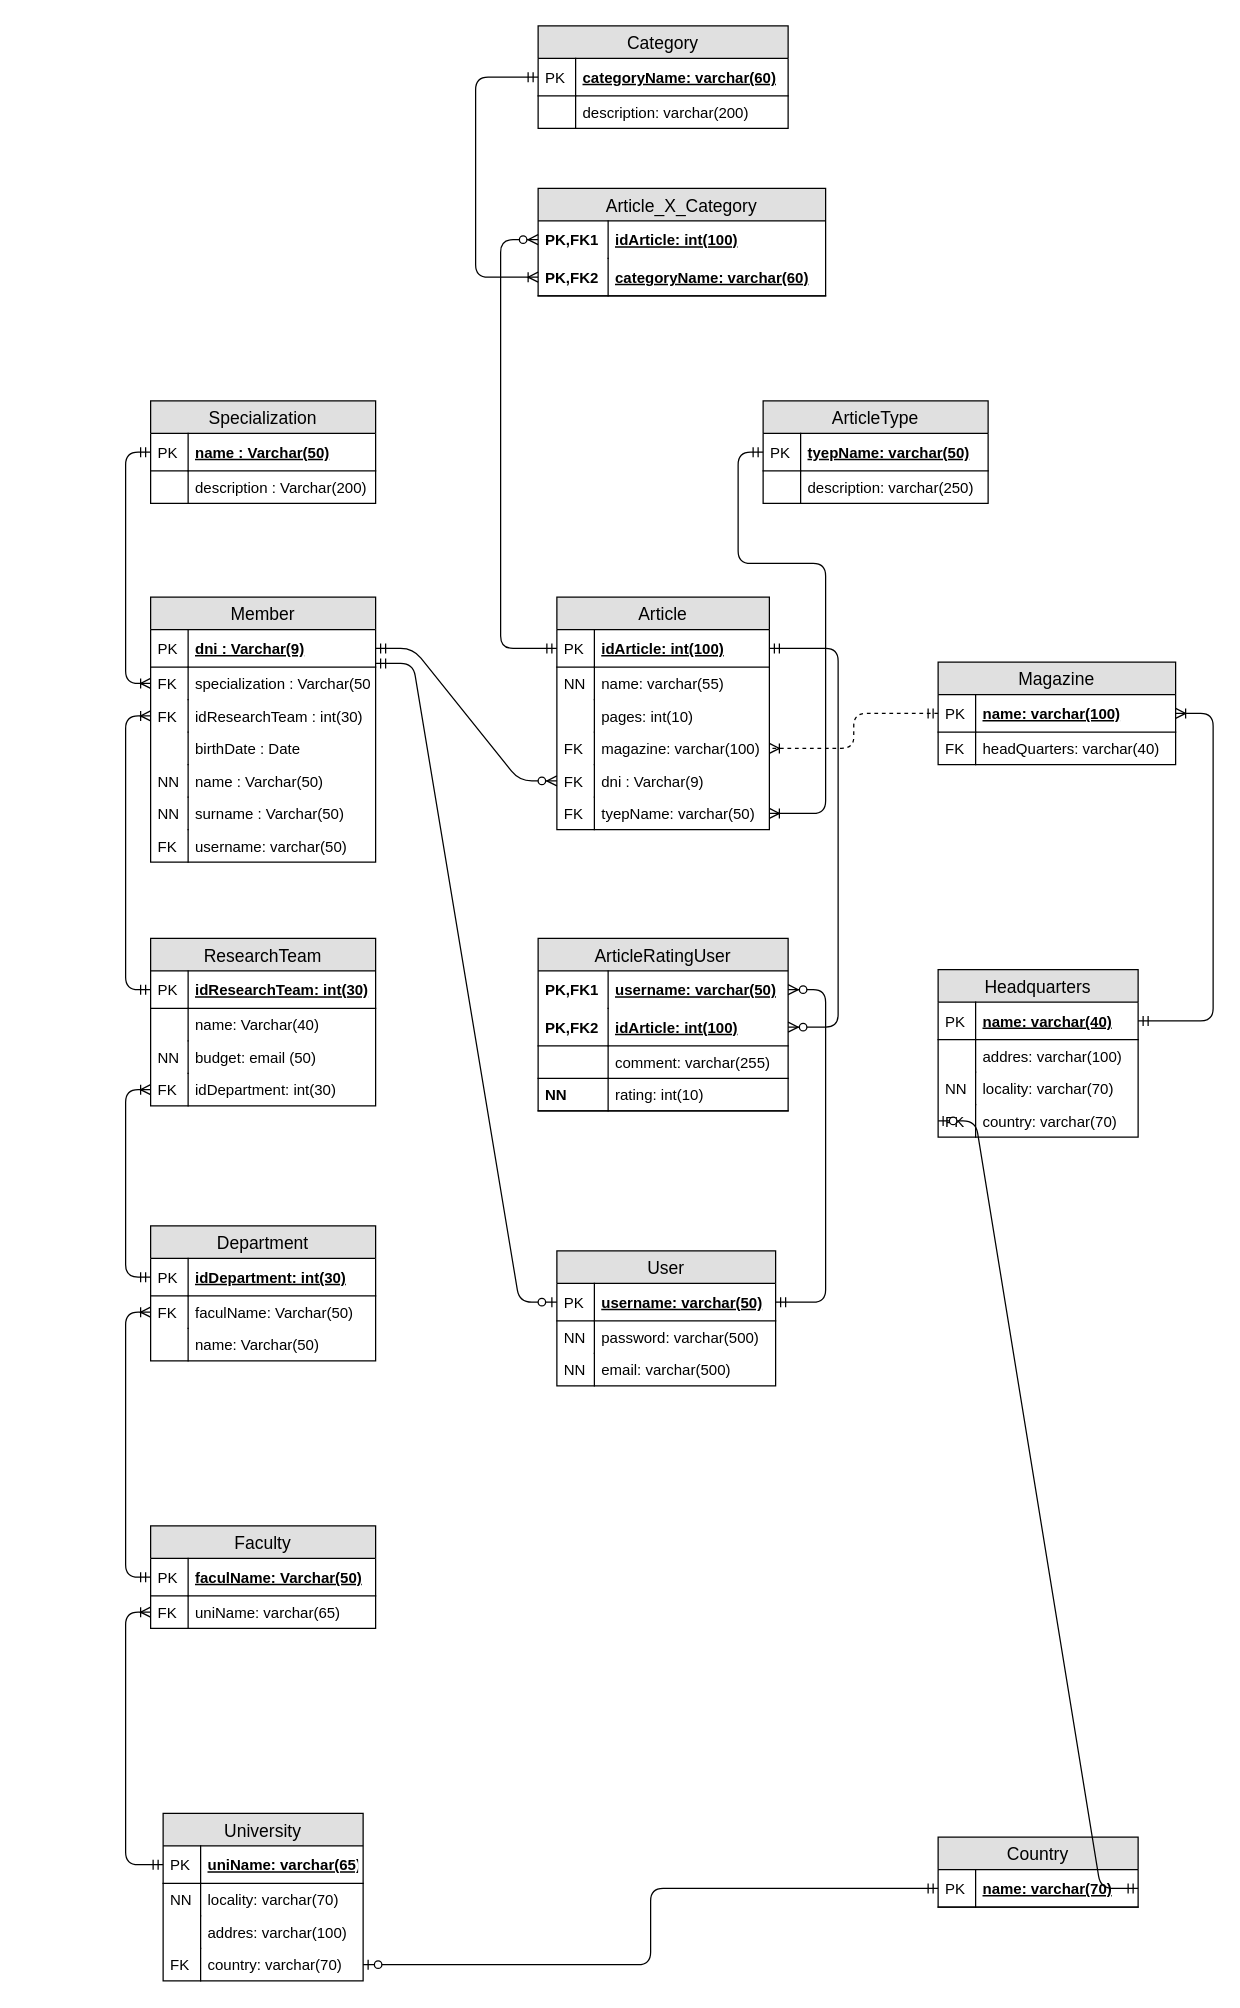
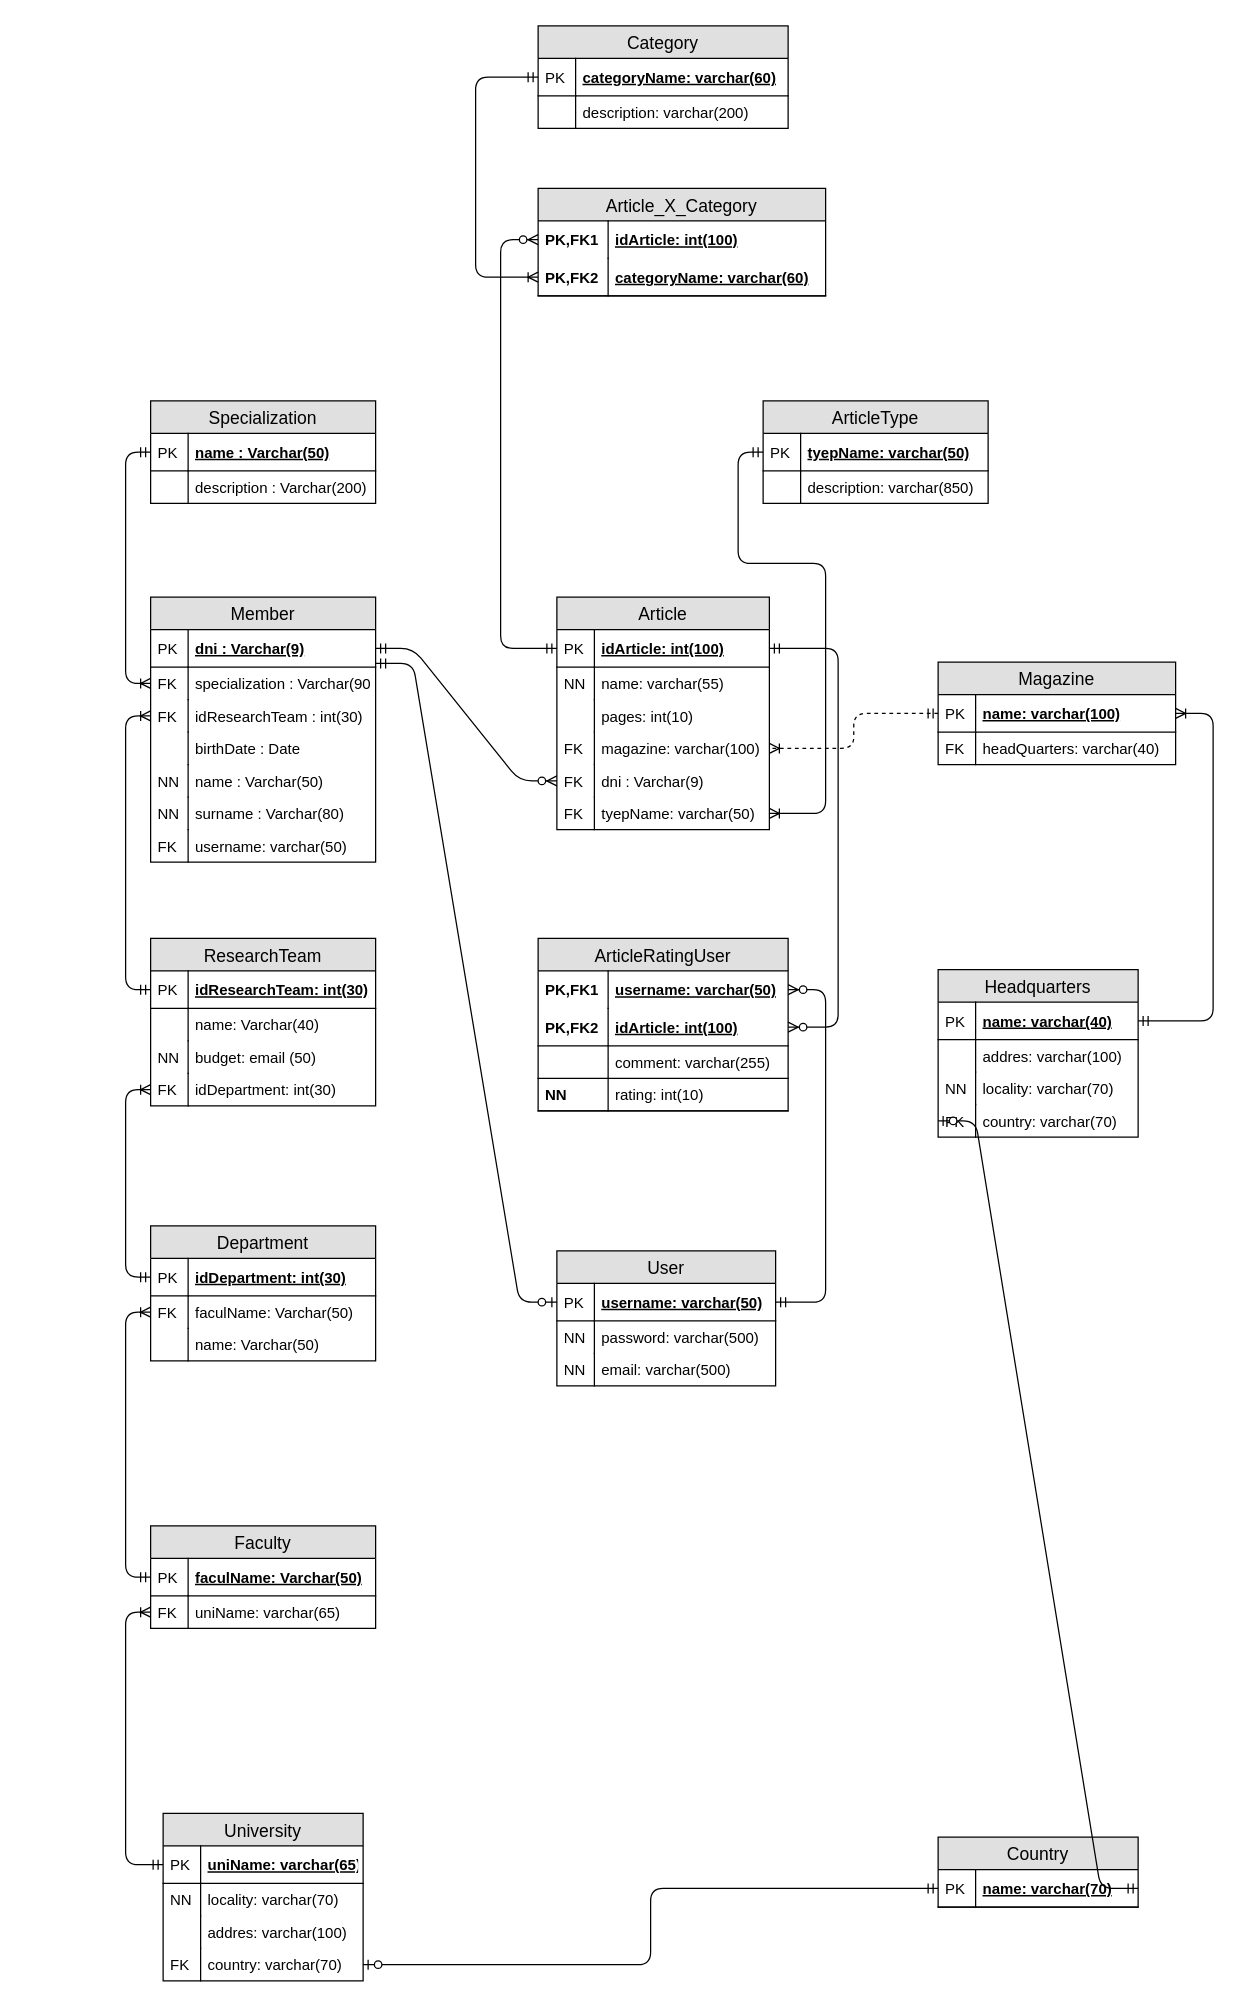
- <mxCell id="14" value="description: varchar(250)" style="shape=partialRectangle;top=0;left=0;right=0;bottom=0;align=left;verticalAlign=top;fillColor=none;spacingLeft=34;spacingRight=4;overflow=hidden;rotatable=0;points=[[0,0.5],[1,0.5]];portConstraint=eastwest;dropTarget=0;fontSize=12;" parent="11" vertex="1"><mxGeometry y="56" width="180" height="26" as="geometry" /></mxCell>
+ <mxCell id="14" value="description: varchar(850)" style="shape=partialRectangle;top=0;left=0;right=0;bottom=0;align=left;verticalAlign=top;fillColor=none;spacingLeft=34;spacingRight=4;overflow=hidden;rotatable=0;points=[[0,0.5],[1,0.5]];portConstraint=eastwest;dropTarget=0;fontSize=12;" parent="11" vertex="1"><mxGeometry y="56" width="180" height="26" as="geometry" /></mxCell>
- <mxCell id="50" value="specialization : Varchar(50)" style="shape=partialRectangle;top=0;left=0;right=0;bottom=0;align=left;verticalAlign=top;fillColor=none;spacingLeft=34;spacingRight=4;overflow=hidden;rotatable=0;points=[[0,0.5],[1,0.5]];portConstraint=eastwest;dropTarget=0;fontSize=12;" parent="47" vertex="1"><mxGeometry y="56" width="180" height="26" as="geometry" /></mxCell>
+ <mxCell id="50" value="specialization : Varchar(90)" style="shape=partialRectangle;top=0;left=0;right=0;bottom=0;align=left;verticalAlign=top;fillColor=none;spacingLeft=34;spacingRight=4;overflow=hidden;rotatable=0;points=[[0,0.5],[1,0.5]];portConstraint=eastwest;dropTarget=0;fontSize=12;" parent="47" vertex="1"><mxGeometry y="56" width="180" height="26" as="geometry" /></mxCell>
- <mxCell id="58" value="surname : Varchar(50)" style="shape=partialRectangle;top=0;left=0;right=0;bottom=0;align=left;verticalAlign=top;fillColor=none;spacingLeft=34;spacingRight=4;overflow=hidden;rotatable=0;points=[[0,0.5],[1,0.5]];portConstraint=eastwest;dropTarget=0;fontSize=12;" parent="47" vertex="1"><mxGeometry y="160" width="180" height="26" as="geometry" /></mxCell>
+ <mxCell id="58" value="surname : Varchar(80)" style="shape=partialRectangle;top=0;left=0;right=0;bottom=0;align=left;verticalAlign=top;fillColor=none;spacingLeft=34;spacingRight=4;overflow=hidden;rotatable=0;points=[[0,0.5],[1,0.5]];portConstraint=eastwest;dropTarget=0;fontSize=12;" parent="47" vertex="1"><mxGeometry y="160" width="180" height="26" as="geometry" /></mxCell>
